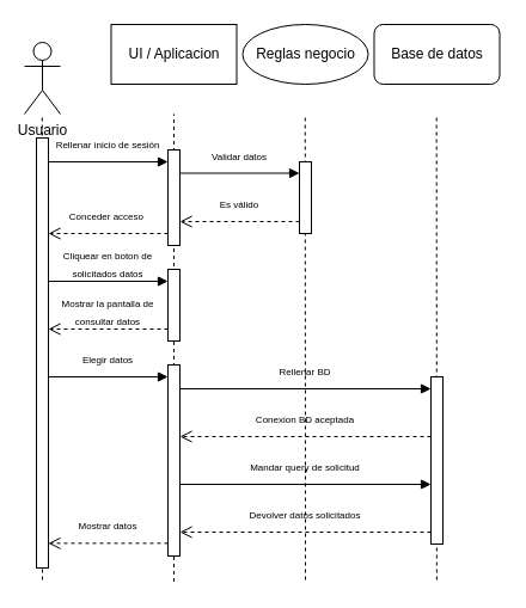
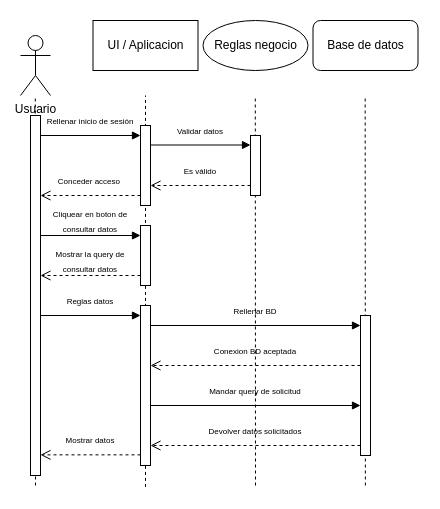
- <mxCell id="29" value="&lt;span style=&quot;font-size: 8px;&quot;&gt;Cliquear en boton de solicitados datos&lt;/span&gt;" style="text;html=1;align=center;verticalAlign=middle;whiteSpace=wrap;rounded=0;" parent="1" vertex="1"><mxGeometry x="40" y="205" width="100" height="30" as="geometry" /></mxCell>
+ <mxCell id="29" value="&lt;span style=&quot;font-size: 8px;&quot;&gt;Cliquear en boton de consultar datos&lt;/span&gt;" style="text;html=1;align=center;verticalAlign=middle;whiteSpace=wrap;rounded=0;" parent="1" vertex="1"><mxGeometry x="40" y="205" width="100" height="30" as="geometry" /></mxCell>
- <mxCell id="30" value="&lt;span style=&quot;font-size: 8px;&quot;&gt;Mostrar la pantalla de consultar datos&lt;/span&gt;" style="text;html=1;align=center;verticalAlign=middle;whiteSpace=wrap;rounded=0;" parent="1" vertex="1"><mxGeometry x="40" y="245" width="100" height="30" as="geometry" /></mxCell>
+ <mxCell id="30" value="&lt;span style=&quot;font-size: 8px;&quot;&gt;Mostrar la query de consultar datos&lt;/span&gt;" style="text;html=1;align=center;verticalAlign=middle;whiteSpace=wrap;rounded=0;" parent="1" vertex="1"><mxGeometry x="40" y="245" width="100" height="30" as="geometry" /></mxCell>
- <mxCell id="31" value="&lt;span style=&quot;font-size: 8px;&quot;&gt;Elegir datos&lt;/span&gt;" style="text;html=1;align=center;verticalAlign=middle;whiteSpace=wrap;rounded=0;" parent="1" vertex="1"><mxGeometry x="40" y="285" width="100" height="30" as="geometry" /></mxCell>
+ <mxCell id="31" value="&lt;span style=&quot;font-size: 8px;&quot;&gt;Reglas datos&lt;/span&gt;" style="text;html=1;align=center;verticalAlign=middle;whiteSpace=wrap;rounded=0;" parent="1" vertex="1"><mxGeometry x="40" y="285" width="100" height="30" as="geometry" /></mxCell>
